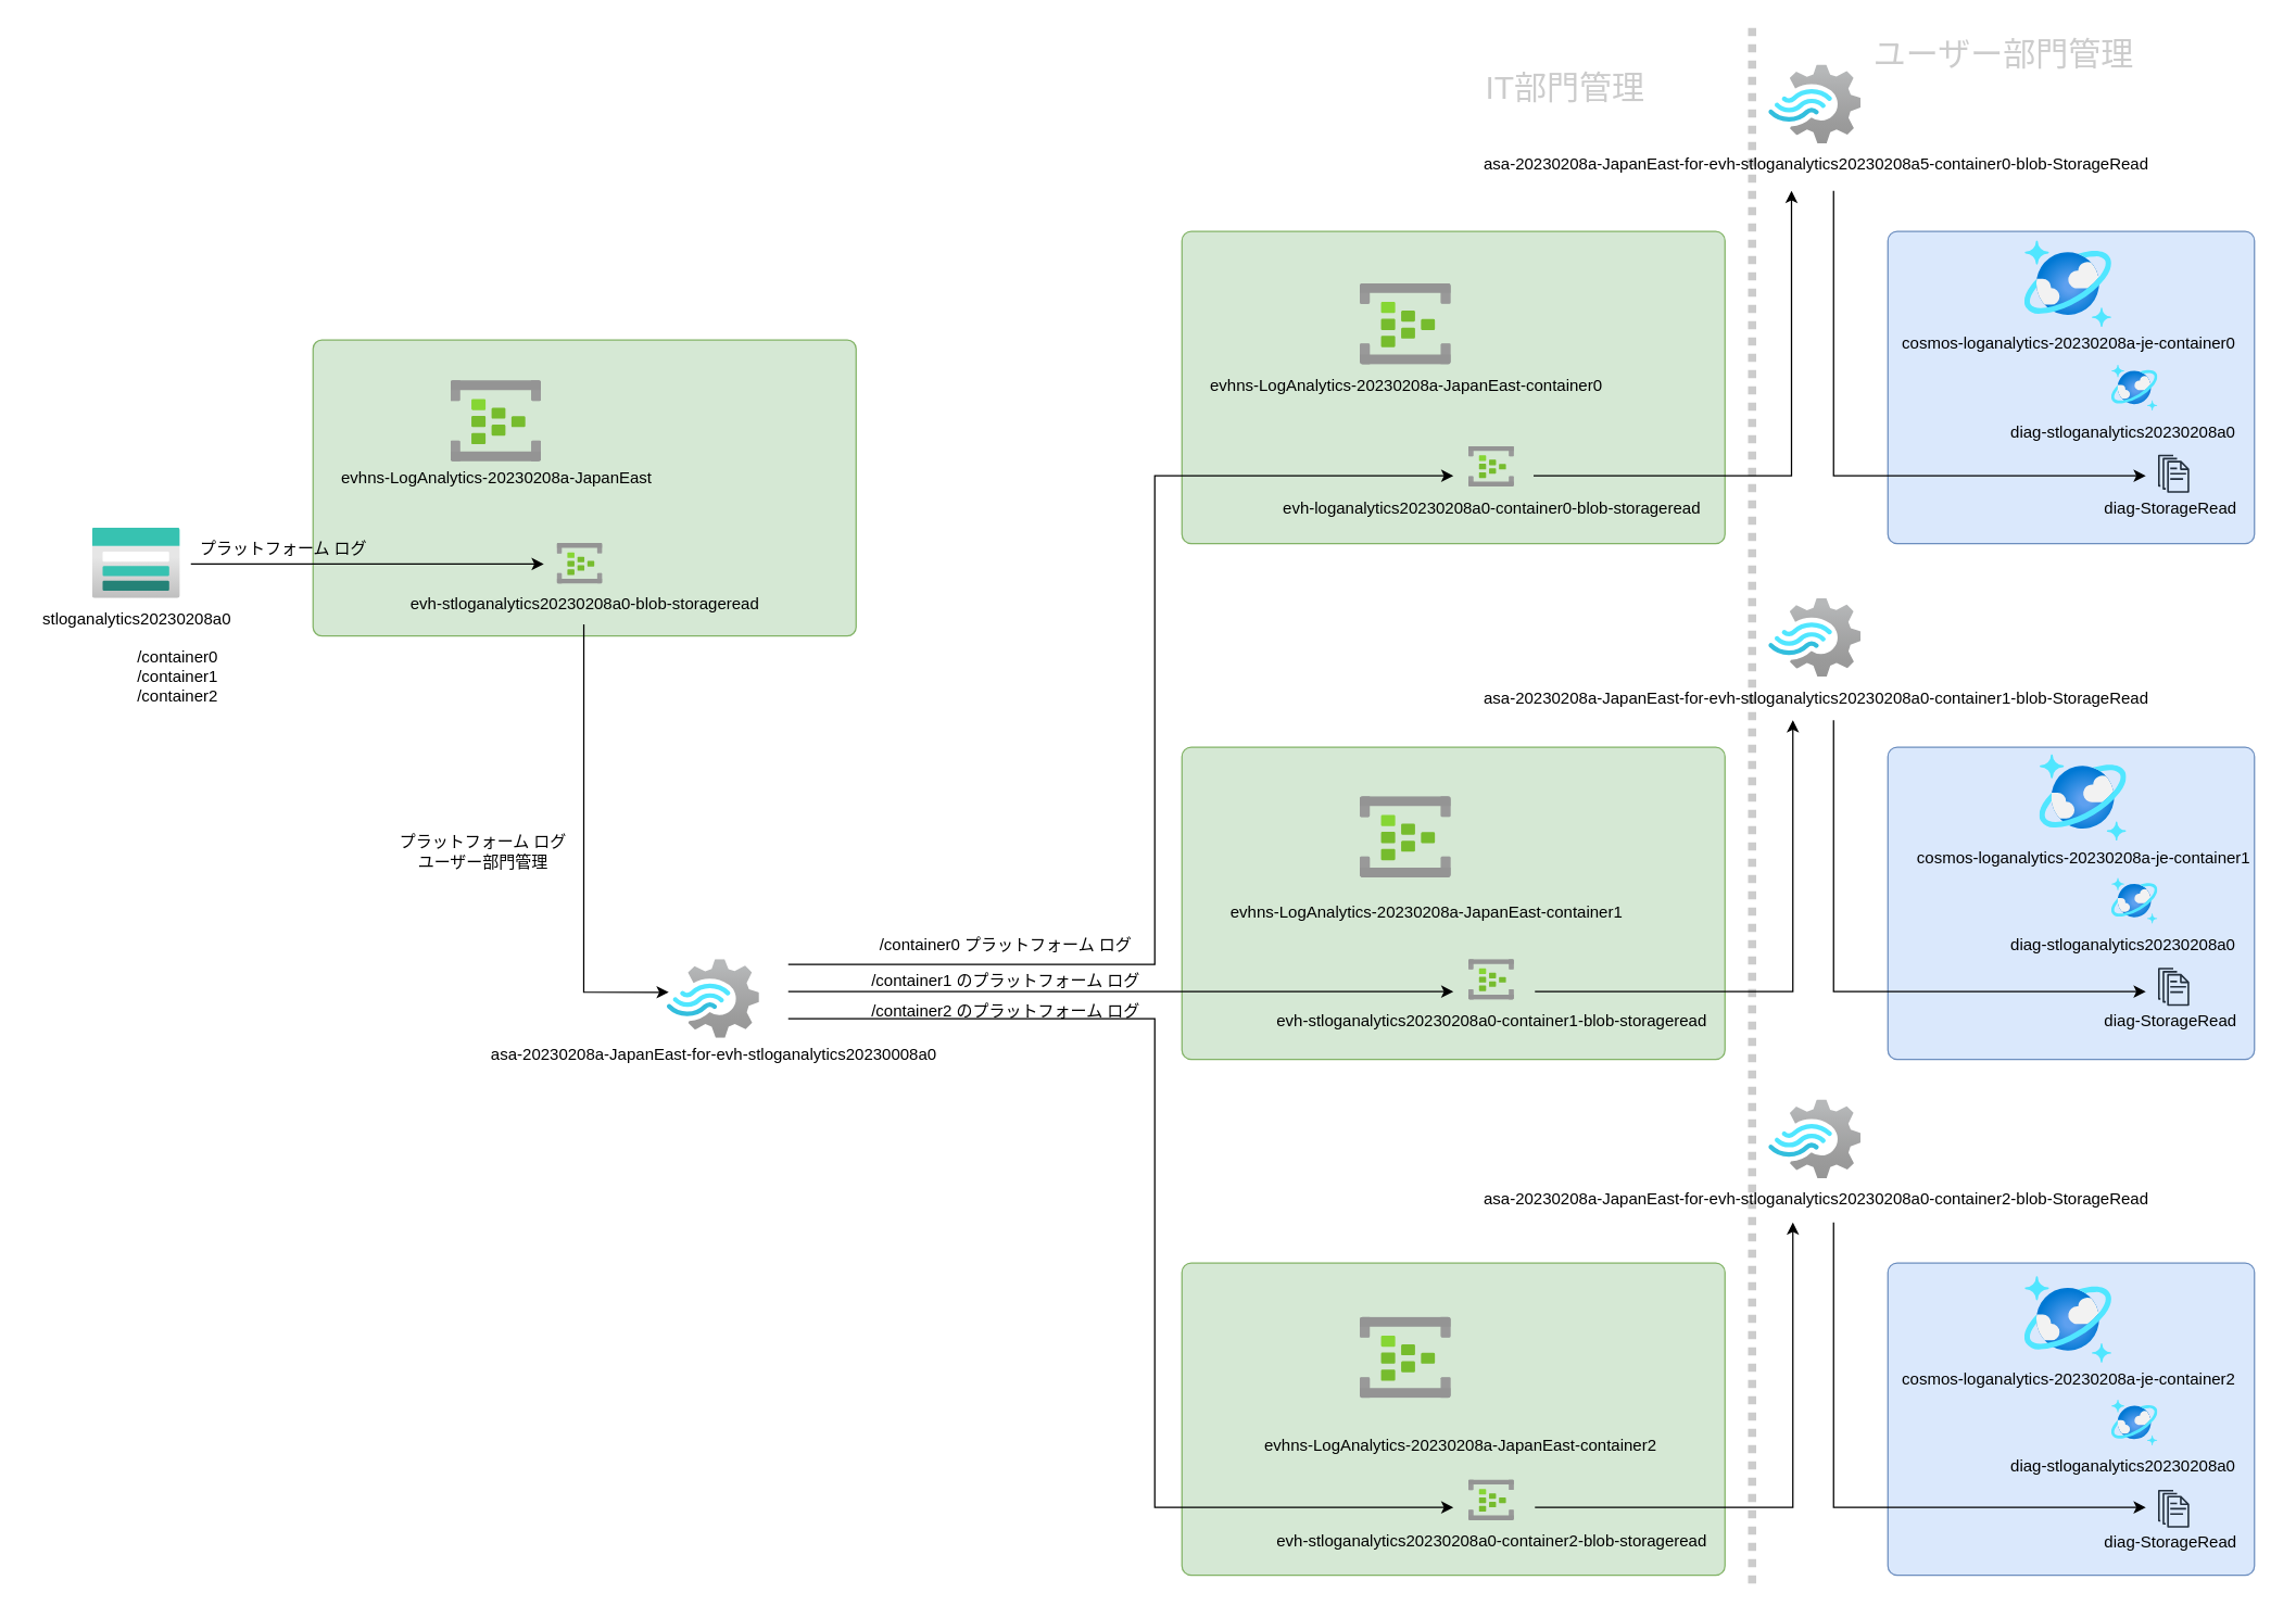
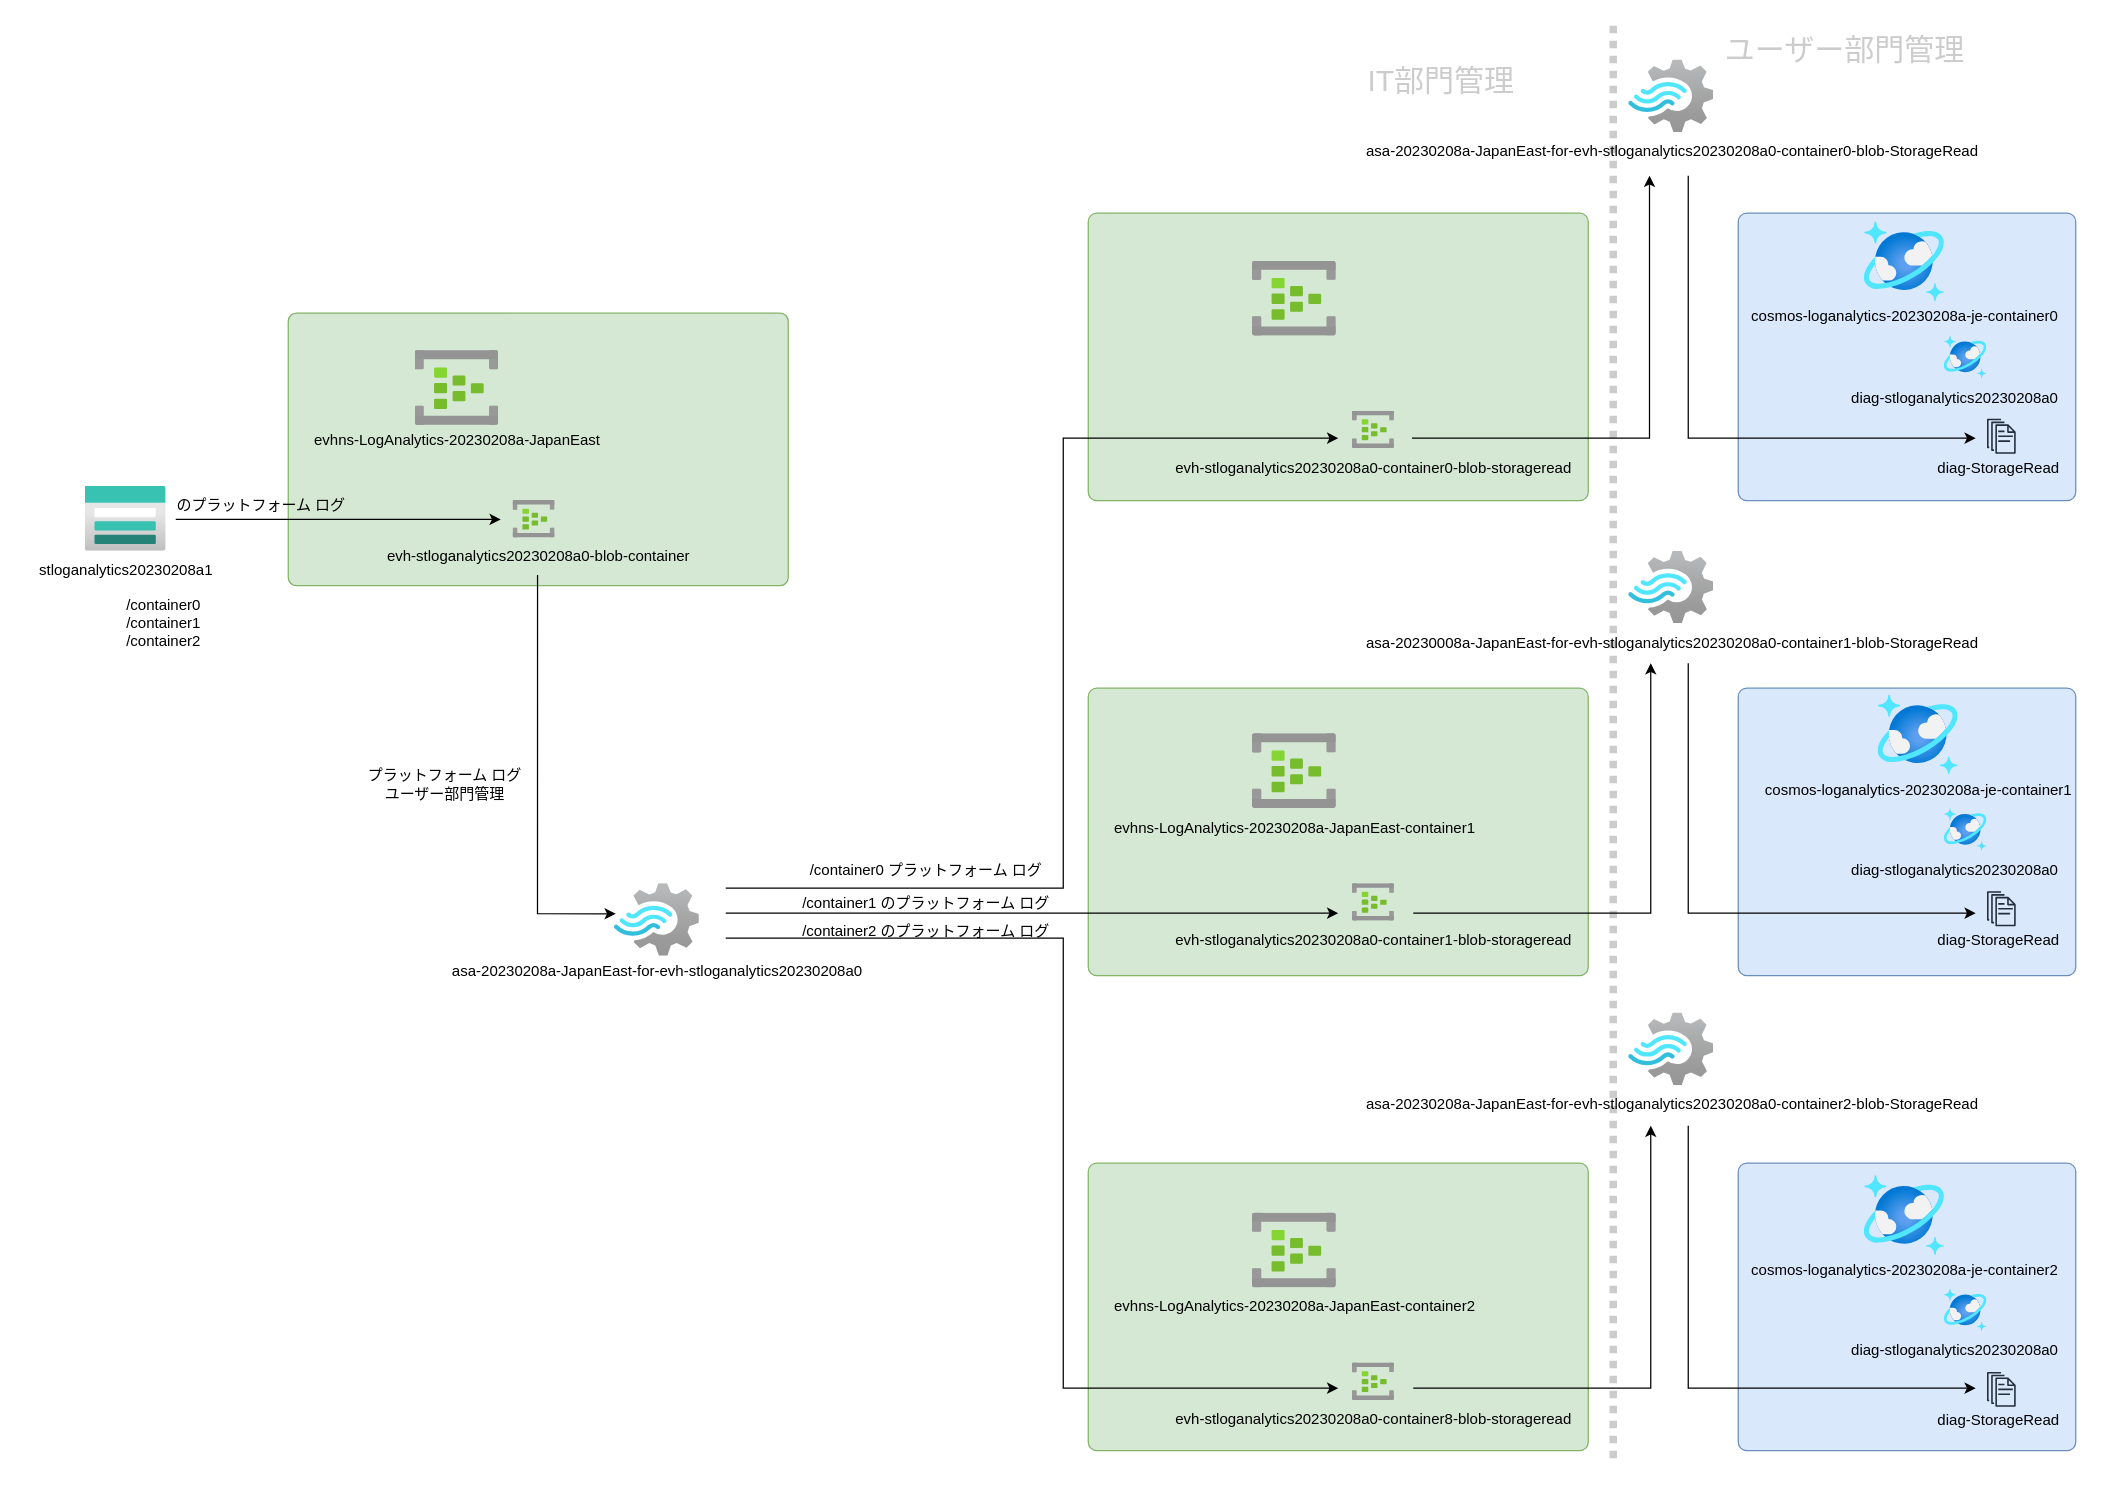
- <mxCell id="32" value="asa-20230208a-JapanEast-for-evh-stloganalytics20230208a5-container0-blob-StorageRead" style="text;html=1;align=center;verticalAlign=middle;resizable=0;points=[];autosize=1;strokeColor=none;fillColor=none;" vertex="1" parent="1"><mxGeometry x="1081.5" y="105.5" width="510" height="30" as="geometry" /></mxCell>
+ <mxCell id="32" value="asa-20230208a-JapanEast-for-evh-stloganalytics20230208a0-container0-blob-StorageRead" style="text;html=1;align=center;verticalAlign=middle;resizable=0;points=[];autosize=1;strokeColor=none;fillColor=none;" vertex="1" parent="1"><mxGeometry x="1081.5" y="105.5" width="510" height="30" as="geometry" /></mxCell>
- <mxCell id="22" value="evhns-LogAnalytics-20230208a-JapanEast-container0" style="text;html=1;align=center;verticalAlign=middle;resizable=0;points=[];autosize=1;strokeColor=none;fillColor=none;" vertex="1" parent="1"><mxGeometry x="880" y="268.5" width="310" height="30" as="geometry" /></mxCell>
- <mxCell id="23" value="evh-loganalytics20230208a0-container0-blob-storageread" style="text;html=1;align=center;verticalAlign=middle;resizable=0;points=[];autosize=1;strokeColor=none;fillColor=none;" vertex="1" parent="1"><mxGeometry x="928.25" y="358.5" width="340" height="30" as="geometry" /></mxCell>
+ <mxCell id="23" value="evh-stloganalytics20230208a0-container0-blob-storageread" style="text;html=1;align=center;verticalAlign=middle;resizable=0;points=[];autosize=1;strokeColor=none;fillColor=none;" vertex="1" parent="1"><mxGeometry x="928.25" y="358.5" width="340" height="30" as="geometry" /></mxCell>
- <mxCell id="65" value="プラットフォーム ログ" style="text;html=1;align=center;verticalAlign=middle;resizable=0;points=[];autosize=1;strokeColor=none;fillColor=none;" vertex="1" parent="1"><mxGeometry x="132.5" y="388.5" width="150" height="30" as="geometry" /></mxCell>
+ <mxCell id="65" value="のプラットフォーム ログ" style="text;html=1;align=center;verticalAlign=middle;resizable=0;points=[];autosize=1;strokeColor=none;fillColor=none;" vertex="1" parent="1"><mxGeometry x="132.5" y="388.5" width="150" height="30" as="geometry" /></mxCell>
- <mxCell id="20" value="evh-stloganalytics20230208a0-blob-storageread" style="text;html=1;align=center;verticalAlign=middle;resizable=0;points=[];autosize=1;strokeColor=none;fillColor=none;" vertex="1" parent="1"><mxGeometry x="290" y="430" width="280" height="30" as="geometry" /></mxCell>
+ <mxCell id="20" value="evh-stloganalytics20230208a0-blob-container" style="text;html=1;align=center;verticalAlign=middle;resizable=0;points=[];autosize=1;strokeColor=none;fillColor=none;" vertex="1" parent="1"><mxGeometry x="290" y="430" width="280" height="30" as="geometry" /></mxCell>
- <mxCell id="18" value="stloganalytics20230208a0" style="text;html=1;align=center;verticalAlign=middle;resizable=0;points=[];autosize=1;strokeColor=none;fillColor=none;" vertex="1" parent="1"><mxGeometry y="440.5" width="160" height="30" as="geometry" x="20" /></mxCell>
+ <mxCell id="18" value="stloganalytics20230208a1" style="text;html=1;align=center;verticalAlign=middle;resizable=0;points=[];autosize=1;strokeColor=none;fillColor=none;" vertex="1" parent="1"><mxGeometry y="440.5" width="160" height="30" as="geometry" x="20" /></mxCell>
- <mxCell id="36" value="asa-20230208a-JapanEast-for-evh-stloganalytics20230208a0-container1-blob-StorageRead" style="text;html=1;align=center;verticalAlign=middle;resizable=0;points=[];autosize=1;strokeColor=none;fillColor=none;" vertex="1" parent="1"><mxGeometry x="1081.5" y="498.5" width="510" height="30" as="geometry" /></mxCell>
+ <mxCell id="36" value="asa-20230008a-JapanEast-for-evh-stloganalytics20230208a0-container1-blob-StorageRead" style="text;html=1;align=center;verticalAlign=middle;resizable=0;points=[];autosize=1;strokeColor=none;fillColor=none;" vertex="1" parent="1"><mxGeometry x="1081.5" y="498.5" width="510" height="30" as="geometry" /></mxCell>
- <mxCell id="26" value="evhns-LogAnalytics-20230208a-JapanEast-container1" style="text;html=1;align=center;verticalAlign=middle;resizable=0;points=[];autosize=1;strokeColor=none;fillColor=none;" vertex="1" parent="1"><mxGeometry x="895" y="656.5" width="310" height="30" as="geometry" /></mxCell>
+ <mxCell id="26" value="evhns-LogAnalytics-20230208a-JapanEast-container1" style="text;html=1;align=center;verticalAlign=middle;resizable=0;points=[];autosize=1;strokeColor=none;fillColor=none;" vertex="1" parent="1"><mxGeometry x="880" y="646.5" width="310" height="30" as="geometry" /></mxCell>
- <mxCell id="21" value="asa-20230208a-JapanEast-for-evh-stloganalytics20230008a0" style="text;html=1;align=center;verticalAlign=middle;resizable=0;points=[];autosize=1;strokeColor=none;fillColor=none;" vertex="1" parent="1"><mxGeometry x="350" y="761.5" width="350" height="30" as="geometry" /></mxCell>
+ <mxCell id="21" value="asa-20230208a-JapanEast-for-evh-stloganalytics20230208a0" style="text;html=1;align=center;verticalAlign=middle;resizable=0;points=[];autosize=1;strokeColor=none;fillColor=none;" vertex="1" parent="1"><mxGeometry x="350" y="761.5" width="350" height="30" as="geometry" /></mxCell>
- <mxCell id="30" value="evhns-LogAnalytics-20230208a-JapanEast-container2" style="text;html=1;align=center;verticalAlign=middle;resizable=0;points=[];autosize=1;strokeColor=none;fillColor=none;" vertex="1" parent="1"><mxGeometry x="920" y="1050" width="310" height="30" as="geometry" /></mxCell>
+ <mxCell id="30" value="evhns-LogAnalytics-20230208a-JapanEast-container2" style="text;html=1;align=center;verticalAlign=middle;resizable=0;points=[];autosize=1;strokeColor=none;fillColor=none;" vertex="1" parent="1"><mxGeometry x="880" y="1030" width="310" height="30" as="geometry" /></mxCell>
- <mxCell id="31" value="evh-stloganalytics20230208a0-container2-blob-storageread" style="text;html=1;align=center;verticalAlign=middle;resizable=0;points=[];autosize=1;strokeColor=none;fillColor=none;" vertex="1" parent="1"><mxGeometry x="928.25" y="1120" width="340" height="30" as="geometry" /></mxCell>
+ <mxCell id="31" value="evh-stloganalytics20230208a0-container8-blob-storageread" style="text;html=1;align=center;verticalAlign=middle;resizable=0;points=[];autosize=1;strokeColor=none;fillColor=none;" vertex="1" parent="1"><mxGeometry x="928.25" y="1120" width="340" height="30" as="geometry" /></mxCell>
